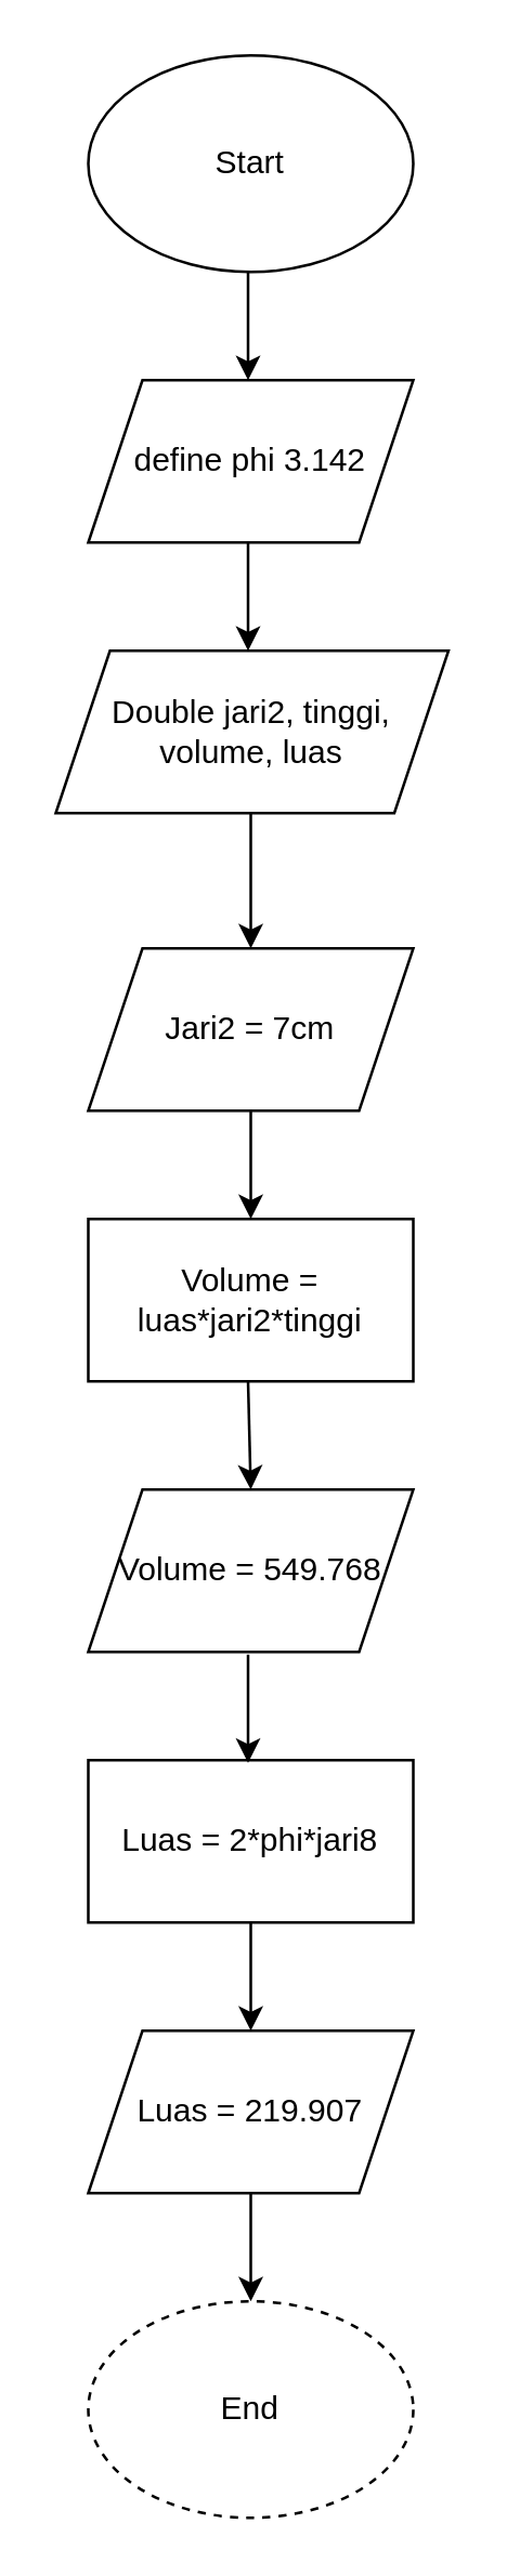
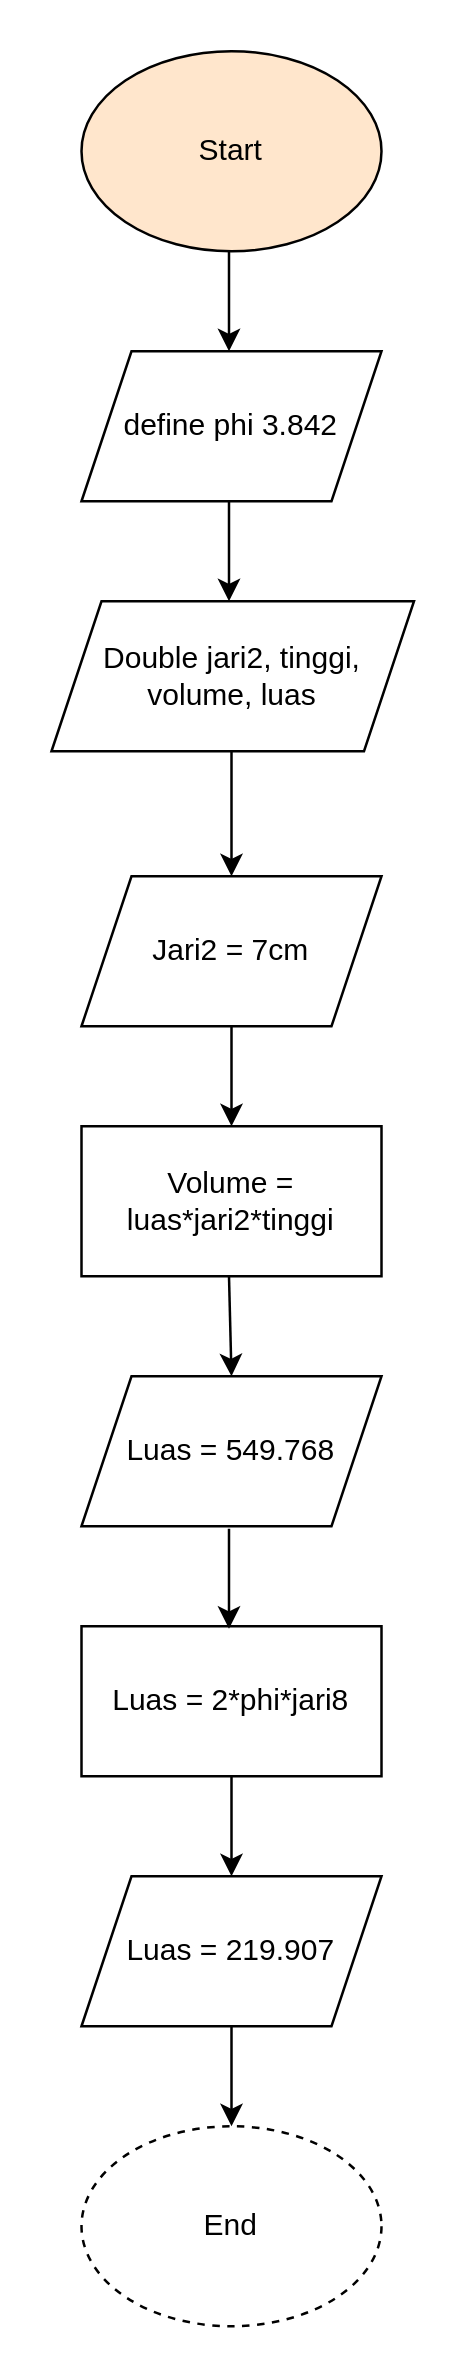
- <mxCell id="2" value="Start" style="ellipse;whiteSpace=wrap;html=1;" vertex="1" parent="1"><mxGeometry x="32" y="20" width="120" height="80" as="geometry" /></mxCell>
+ <mxCell id="2" value="Start" style="ellipse;whiteSpace=wrap;html=1;fillColor=#ffe6cc;" vertex="1" parent="1"><mxGeometry x="32" y="20" width="120" height="80" as="geometry" /></mxCell>
- <mxCell id="3" value="define phi 3.142" style="shape=parallelogram;perimeter=parallelogramPerimeter;whiteSpace=wrap;html=1;fixedSize=1;" vertex="1" parent="1"><mxGeometry x="32" y="140" width="120" height="60" as="geometry" /></mxCell>
+ <mxCell id="3" value="define phi 3.842" style="shape=parallelogram;perimeter=parallelogramPerimeter;whiteSpace=wrap;html=1;fixedSize=1;" vertex="1" parent="1"><mxGeometry x="32" y="140" width="120" height="60" as="geometry" /></mxCell>
- <mxCell id="8" value="Volume = 549.768" style="shape=parallelogram;perimeter=parallelogramPerimeter;whiteSpace=wrap;html=1;fixedSize=1;" vertex="1" parent="1"><mxGeometry x="32" y="550" width="120" height="60" as="geometry" /></mxCell>
+ <mxCell id="8" value="Luas = 549.768" style="shape=parallelogram;perimeter=parallelogramPerimeter;whiteSpace=wrap;html=1;fixedSize=1;" vertex="1" parent="1"><mxGeometry x="32" y="550" width="120" height="60" as="geometry" /></mxCell>
